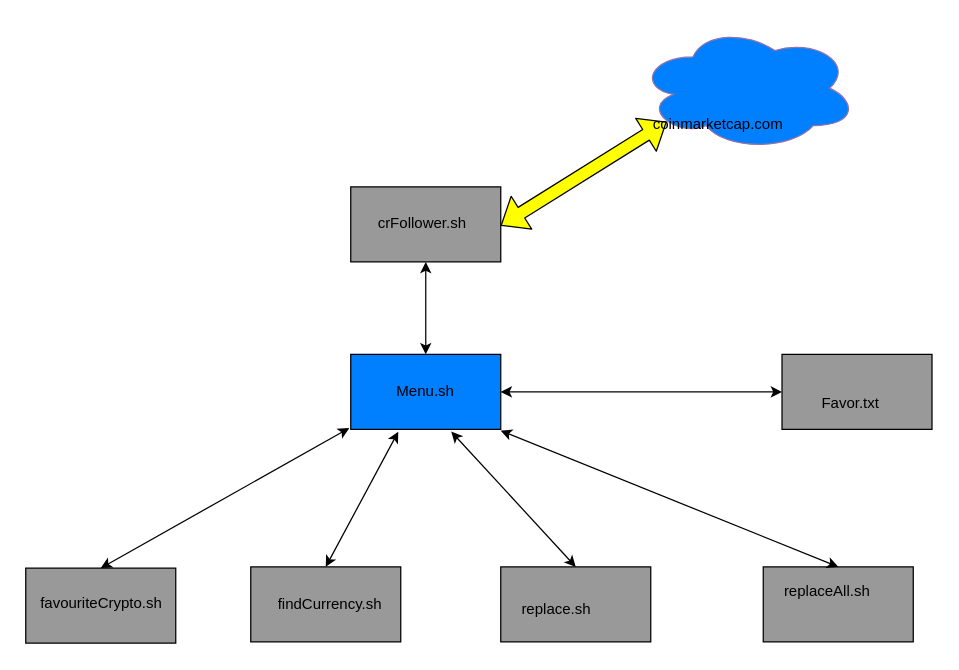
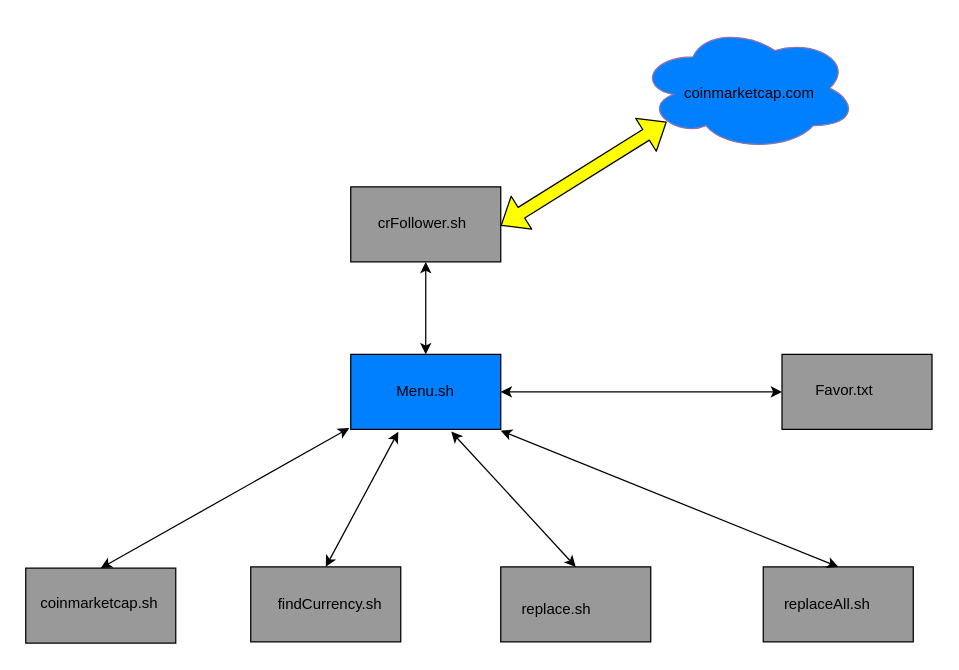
- <mxCell id="23" value="coinmarketcap.com" style="text;html=1;" vertex="1" parent="1"><mxGeometry x="520" y="85" width="130" height="30" as="geometry" /></mxCell>
+ <mxCell id="23" value="coinmarketcap.com" style="text;html=1;" vertex="1" parent="1"><mxGeometry x="545" y="60" width="130" height="30" as="geometry" /></mxCell>
- <mxCell id="20" value="Favor.txt" style="text;html=1;" vertex="1" parent="1"><mxGeometry x="655" y="308" width="70" height="30" as="geometry" /></mxCell>
+ <mxCell id="20" value="Favor.txt" style="text;html=1;" vertex="1" parent="1"><mxGeometry x="650" y="298" width="70" height="30" as="geometry" /></mxCell>
- <mxCell id="18" value="replaceAll.sh" style="text;html=1;" vertex="1" parent="1"><mxGeometry x="625" y="459" width="90" height="30" as="geometry" /></mxCell>
+ <mxCell id="18" value="replaceAll.sh" style="text;html=1;" vertex="1" parent="1"><mxGeometry x="625" y="469" width="90" height="30" as="geometry" /></mxCell>
- <mxCell id="15" value="favouriteCrypto.sh" style="text;html=1;" vertex="1" parent="1"><mxGeometry x="30" y="468" width="120" height="30" as="geometry" /></mxCell>
+ <mxCell id="15" value="coinmarketcap.sh" style="text;html=1;" vertex="1" parent="1"><mxGeometry x="30" y="468" width="120" height="30" as="geometry" /></mxCell>
